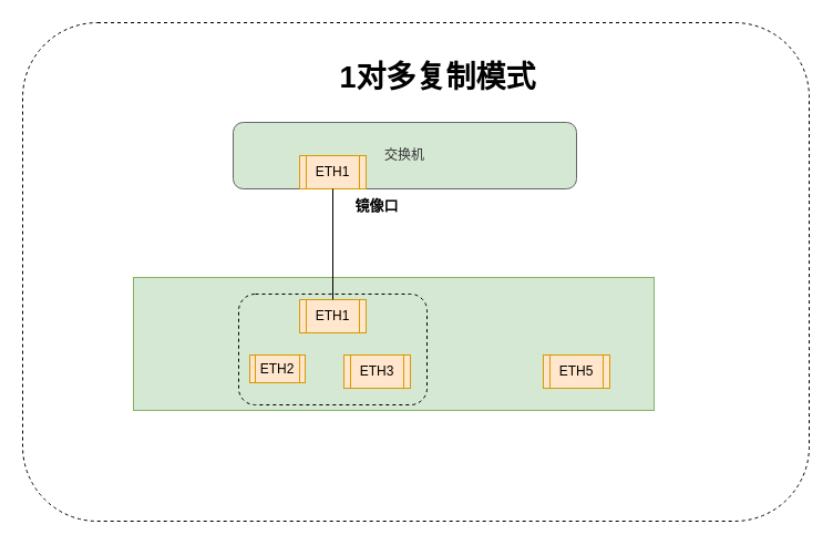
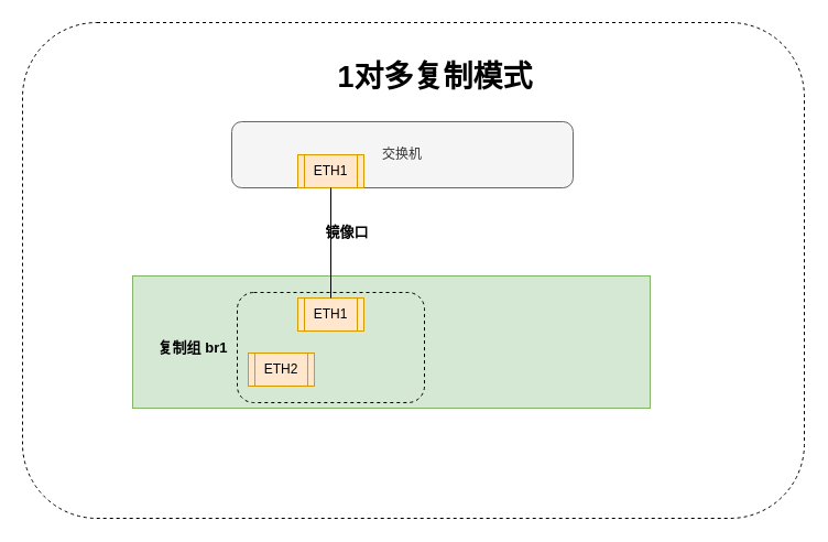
- <mxCell id="5" value="交换机" style="rounded=1;whiteSpace=wrap;html=1;fillColor=#d5e8d4;strokeColor=#666666;fontColor=#333333;" parent="1" vertex="1"><mxGeometry x="210" y="110" width="310" height="60" as="geometry" /></mxCell>
+ <mxCell id="5" value="交换机" style="rounded=1;whiteSpace=wrap;html=1;fillColor=#f5f5f5;strokeColor=#666666;fontColor=#333333;" parent="1" vertex="1"><mxGeometry x="210" y="110" width="310" height="60" as="geometry" /></mxCell>
- <mxCell id="9" value="镜像口" style="text;html=1;strokeColor=none;fillColor=none;align=center;verticalAlign=middle;whiteSpace=wrap;rounded=0;fontSize=13;fontStyle=1" parent="1" vertex="1"><mxGeometry x="300" y="170" width="80" height="30" as="geometry" /></mxCell>
+ <mxCell id="9" value="镜像口" style="text;html=1;strokeColor=none;fillColor=none;align=center;verticalAlign=middle;whiteSpace=wrap;rounded=0;fontSize=13;fontStyle=1" parent="1" vertex="1"><mxGeometry x="275" y="195" width="80" height="30" as="geometry" /></mxCell>
+ <mxCell id="14" value="复制组 br1" style="text;html=1;strokeColor=none;fillColor=none;align=center;verticalAlign=middle;whiteSpace=wrap;rounded=0;fontSize=13;fontStyle=1" parent="1" vertex="1"><mxGeometry x="140" y="300" width="70" height="30" as="geometry" /></mxCell>
- <mxCell id="10" value="ETH2" style="shape=process;whiteSpace=wrap;html=1;backgroundOutline=1;fillColor=#ffe6cc;strokeColor=#d79b00;" parent="1" vertex="1"><mxGeometry x="225" y="320" width="50" height="25" as="geometry" /></mxCell>
+ <mxCell id="10" value="ETH2" style="shape=process;whiteSpace=wrap;html=1;backgroundOutline=1;fillColor=#ffe6cc;strokeColor=#d79b00;" parent="1" vertex="1"><mxGeometry x="225" y="320" width="60" height="30" as="geometry" /></mxCell>
- <mxCell id="11" value="ETH3" style="shape=process;whiteSpace=wrap;html=1;backgroundOutline=1;fillColor=#ffe6cc;strokeColor=#d79b00;" parent="1" vertex="1"><mxGeometry x="310" y="320" width="60" height="30" as="geometry" /></mxCell>
- <mxCell id="12" value="ETH5" style="shape=process;whiteSpace=wrap;html=1;backgroundOutline=1;fillColor=#ffe6cc;strokeColor=#d79b00;" parent="1" vertex="1"><mxGeometry x="490" y="320" width="60" height="30" as="geometry" /></mxCell>
